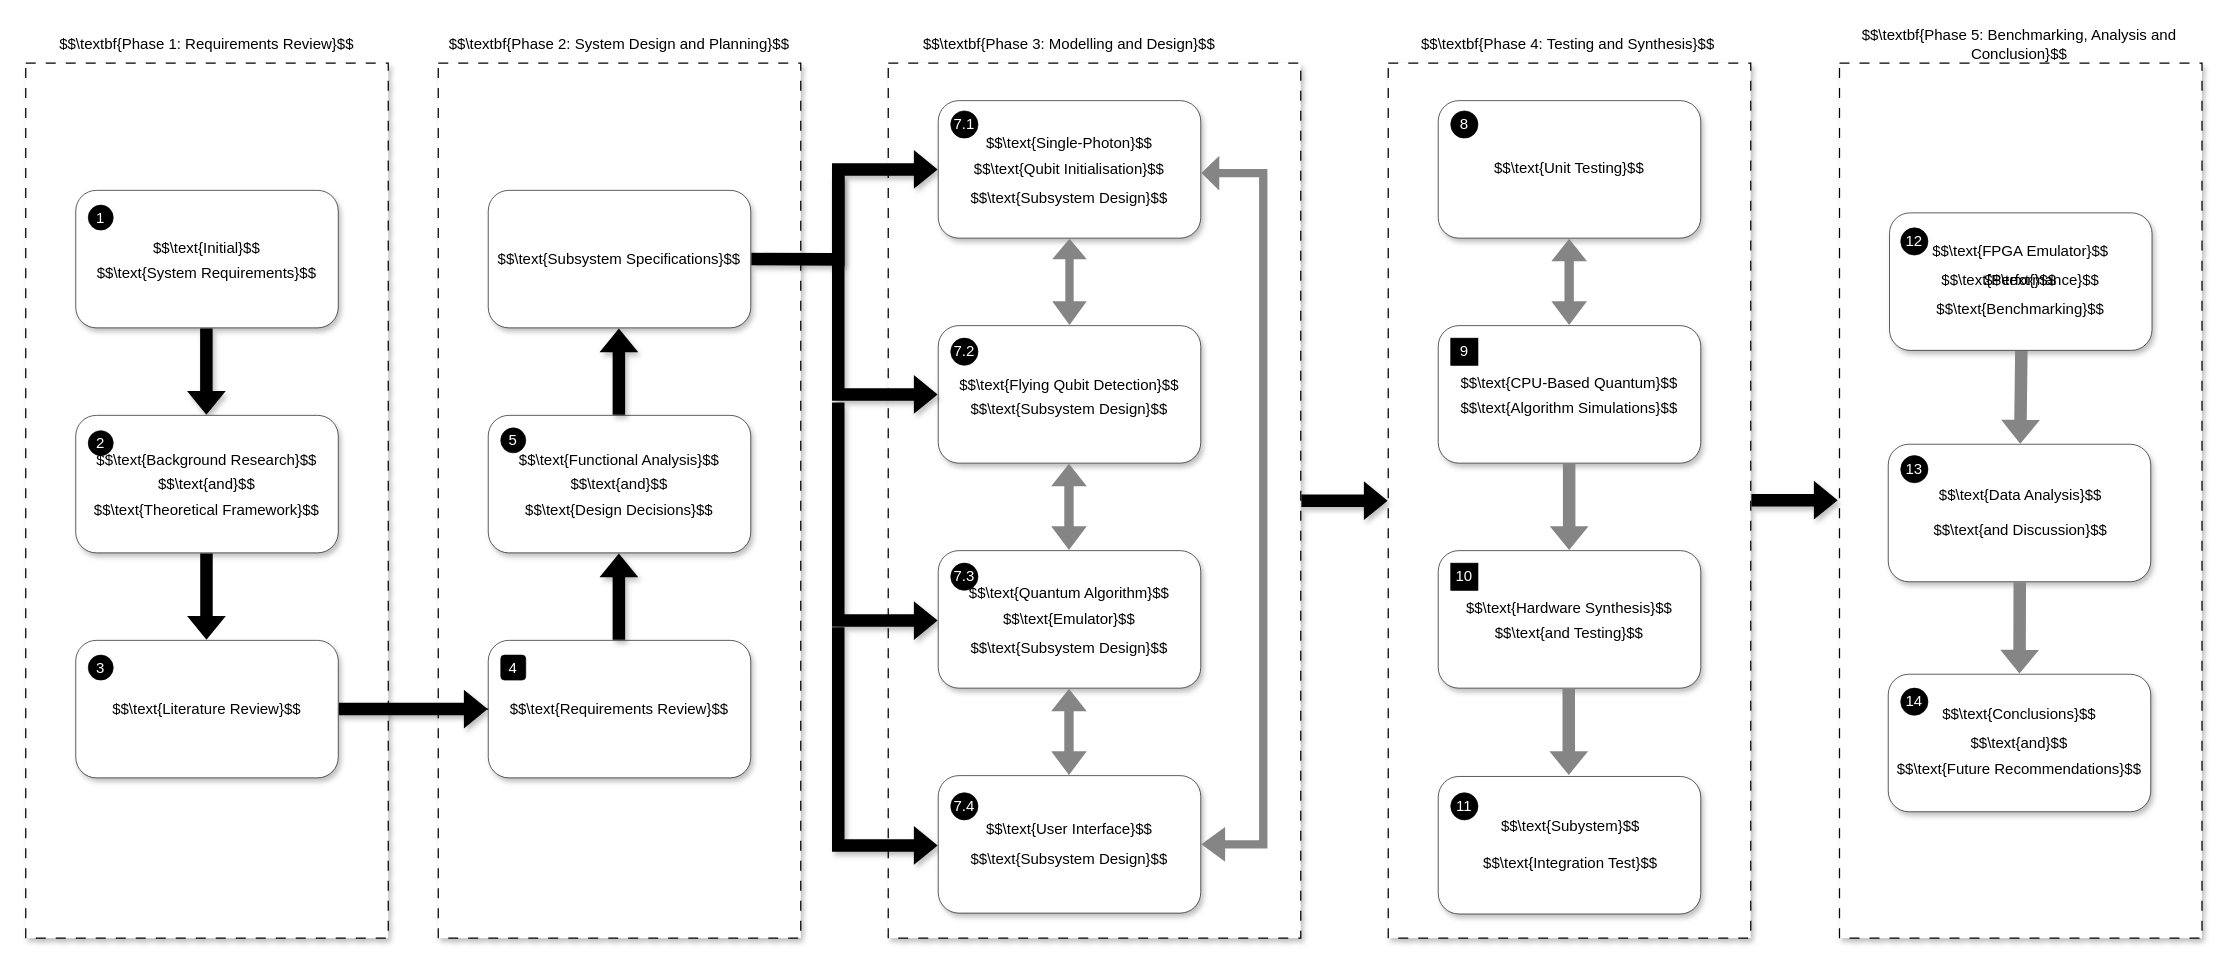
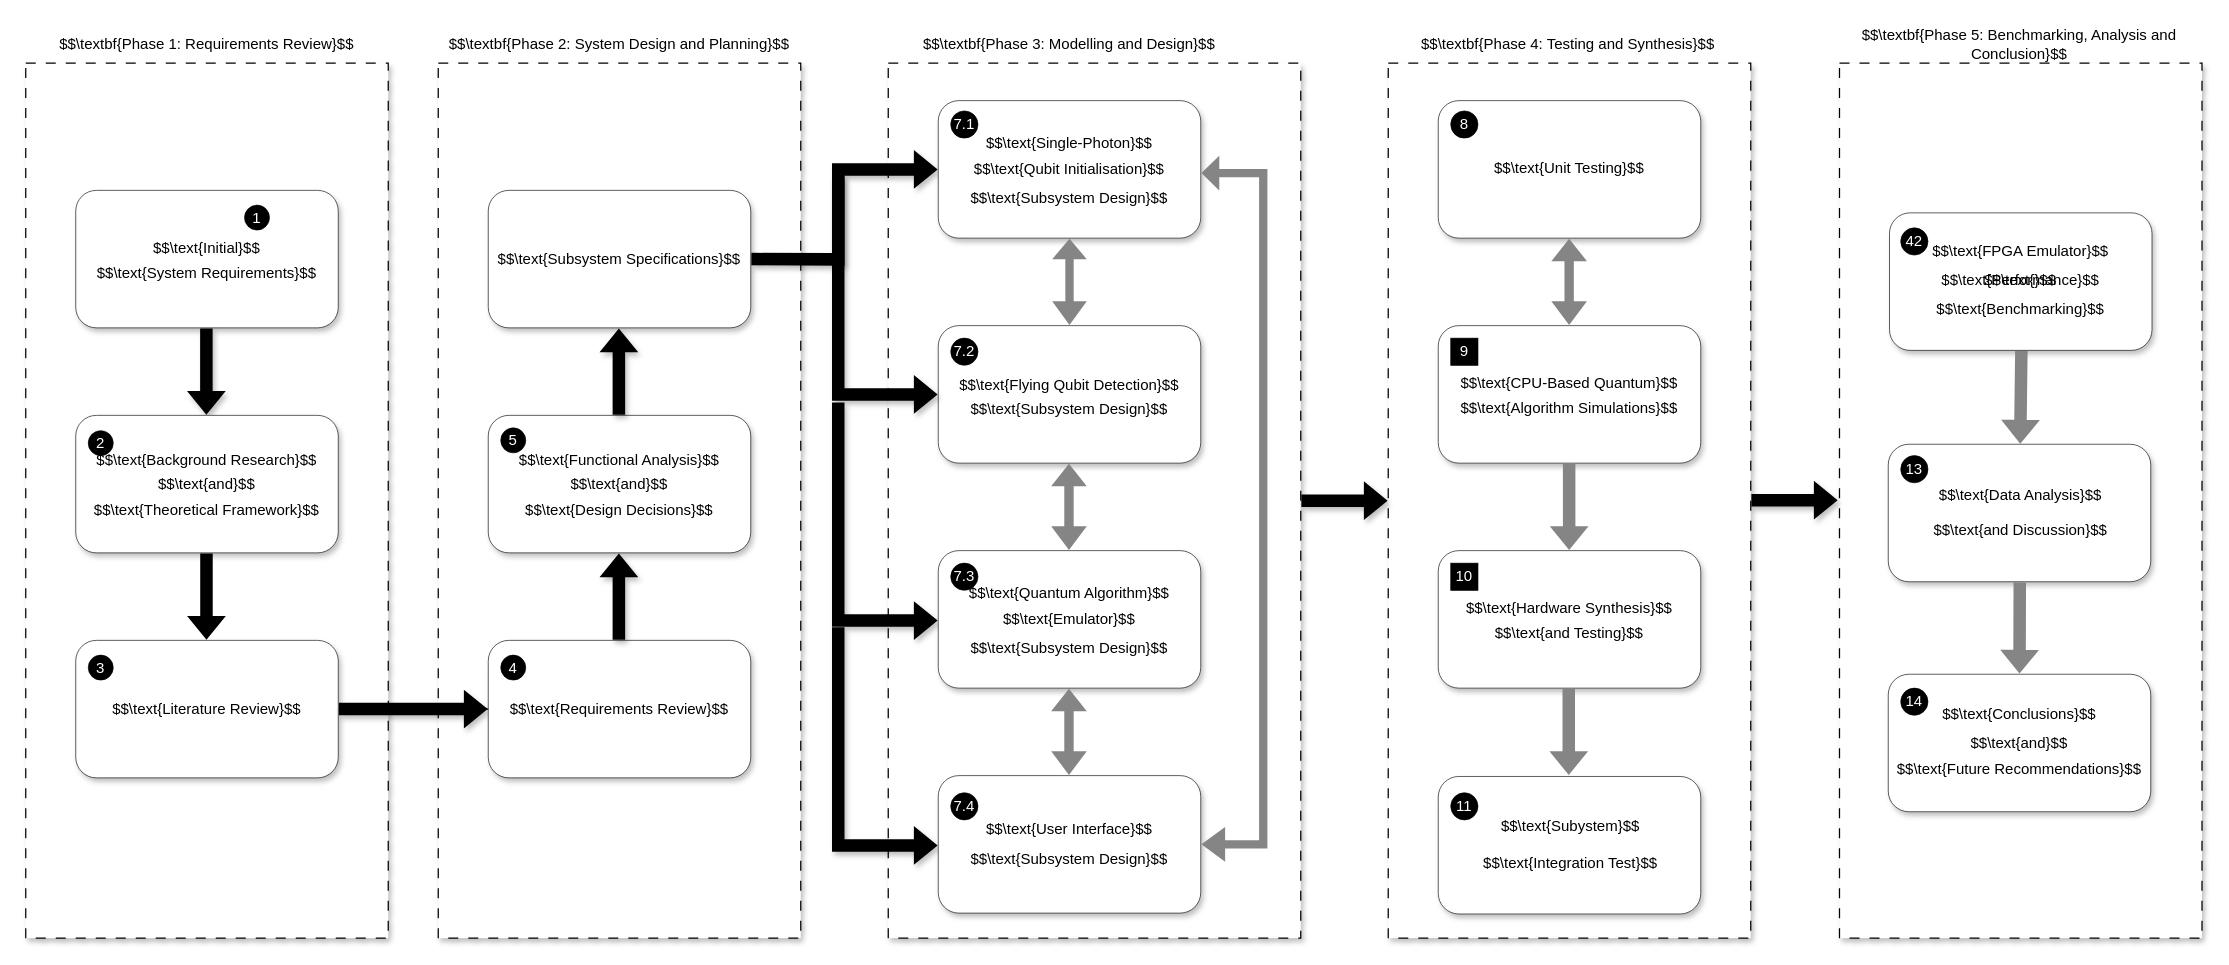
- <mxCell id="87" value="&lt;font color=&quot;#ffffff&quot;&gt;1&lt;/font&gt;" style="ellipse;whiteSpace=wrap;html=1;aspect=fixed;strokeWidth=0.5;fillColor=#000000;" vertex="1" parent="1"><mxGeometry x="70" y="163.58" width="20" height="20" as="geometry" /></mxCell>
+ <mxCell id="87" value="&lt;font color=&quot;#ffffff&quot;&gt;1&lt;/font&gt;" style="ellipse;whiteSpace=wrap;html=1;aspect=fixed;strokeWidth=0.5;fillColor=#000000;" vertex="1" parent="1"><mxGeometry x="195" y="163.58" width="20" height="20" as="geometry" /></mxCell>
- <mxCell id="100" value="&lt;font color=&quot;#ffffff&quot;&gt;12&lt;/font&gt;" style="ellipse;whiteSpace=wrap;html=1;aspect=fixed;strokeWidth=0.5;fillColor=#000000;" vertex="1" parent="1"><mxGeometry x="1520" y="181.79" width="21.79" height="21.79" as="geometry" /></mxCell>
+ <mxCell id="100" value="&lt;font color=&quot;#ffffff&quot;&gt;42&lt;/font&gt;" style="ellipse;whiteSpace=wrap;html=1;aspect=fixed;strokeWidth=0.5;fillColor=#000000;" vertex="1" parent="1"><mxGeometry x="1520" y="181.79" width="21.79" height="21.79" as="geometry" /></mxCell>
- <mxCell id="90" value="&lt;font color=&quot;#ffffff&quot;&gt;4&lt;/font&gt;" style="whiteSpace=wrap;html=1;aspect=fixed;strokeWidth=0.5;fillColor=#000000;rounded=1;" vertex="1" parent="1"><mxGeometry x="400" y="523.58" width="20" height="20" as="geometry" /></mxCell>
+ <mxCell id="90" value="&lt;font color=&quot;#ffffff&quot;&gt;4&lt;/font&gt;" style="ellipse;whiteSpace=wrap;html=1;aspect=fixed;strokeWidth=0.5;fillColor=#000000;" vertex="1" parent="1"><mxGeometry x="400" y="523.58" width="20" height="20" as="geometry" /></mxCell>
